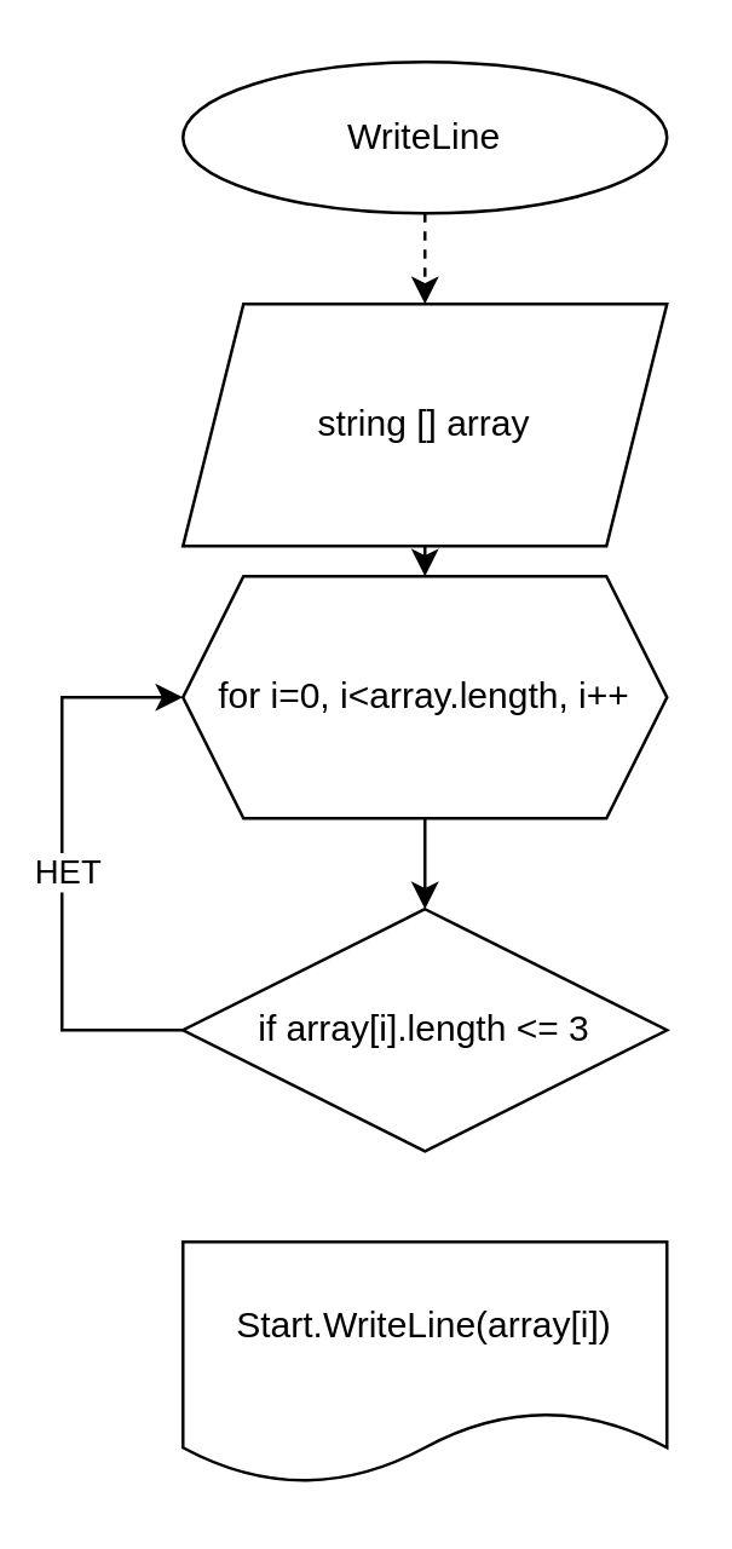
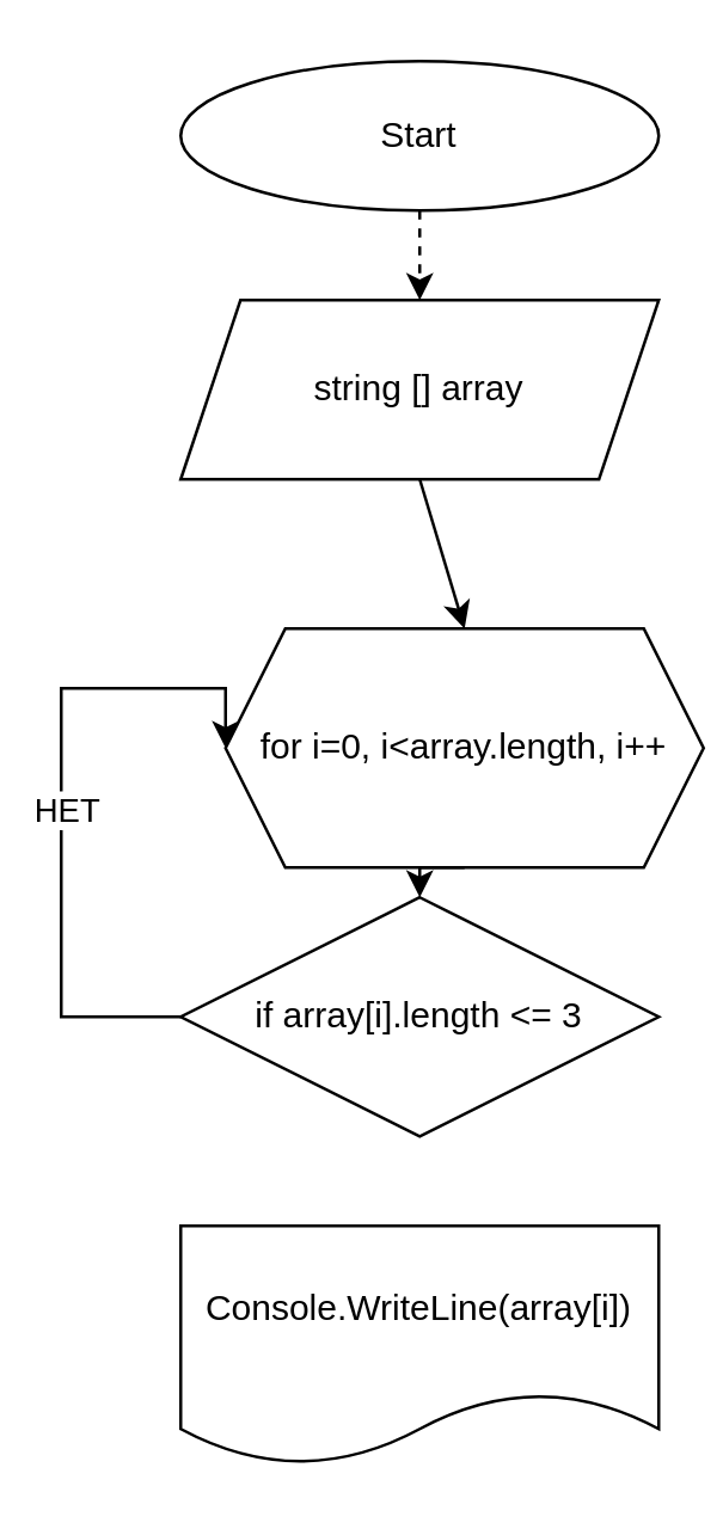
- <mxCell id="3" value="WriteLine" style="ellipse;whiteSpace=wrap;html=1;" parent="1" vertex="1"><mxGeometry x="60" y="20" width="160" height="50" as="geometry" /></mxCell>
+ <mxCell id="3" value="Start" style="ellipse;whiteSpace=wrap;html=1;" parent="1" vertex="1"><mxGeometry x="60" y="20" width="160" height="50" as="geometry" /></mxCell>
- <mxCell id="4" value="string [] array" style="shape=parallelogram;perimeter=parallelogramPerimeter;whiteSpace=wrap;html=1;fixedSize=1;" parent="1" vertex="1"><mxGeometry x="60" y="100" width="160" height="80" as="geometry" /></mxCell>
+ <mxCell id="4" value="string [] array" style="shape=parallelogram;perimeter=parallelogramPerimeter;whiteSpace=wrap;html=1;fixedSize=1;" parent="1" vertex="1"><mxGeometry x="60" y="100" width="160" height="60" as="geometry" /></mxCell>
- <mxCell id="9" value="for i=0, i&amp;lt;array.length, i++" style="shape=hexagon;perimeter=hexagonPerimeter2;whiteSpace=wrap;html=1;fixedSize=1;" vertex="1" parent="1"><mxGeometry x="60" y="190" width="160" height="80" as="geometry" /></mxCell>
+ <mxCell id="9" value="for i=0, i&amp;lt;array.length, i++" style="shape=hexagon;perimeter=hexagonPerimeter2;whiteSpace=wrap;html=1;fixedSize=1;" vertex="1" parent="1"><mxGeometry x="75" y="210" width="160" height="80" as="geometry" /></mxCell>
- <mxCell id="10" value="Start.WriteLine(array[i])" style="shape=document;whiteSpace=wrap;html=1;boundedLbl=1;" vertex="1" parent="1"><mxGeometry x="60" y="410" width="160" height="80" as="geometry" /></mxCell>
+ <mxCell id="10" value="Console.WriteLine(array[i])" style="shape=document;whiteSpace=wrap;html=1;boundedLbl=1;" vertex="1" parent="1"><mxGeometry x="60" y="410" width="160" height="80" as="geometry" /></mxCell>
